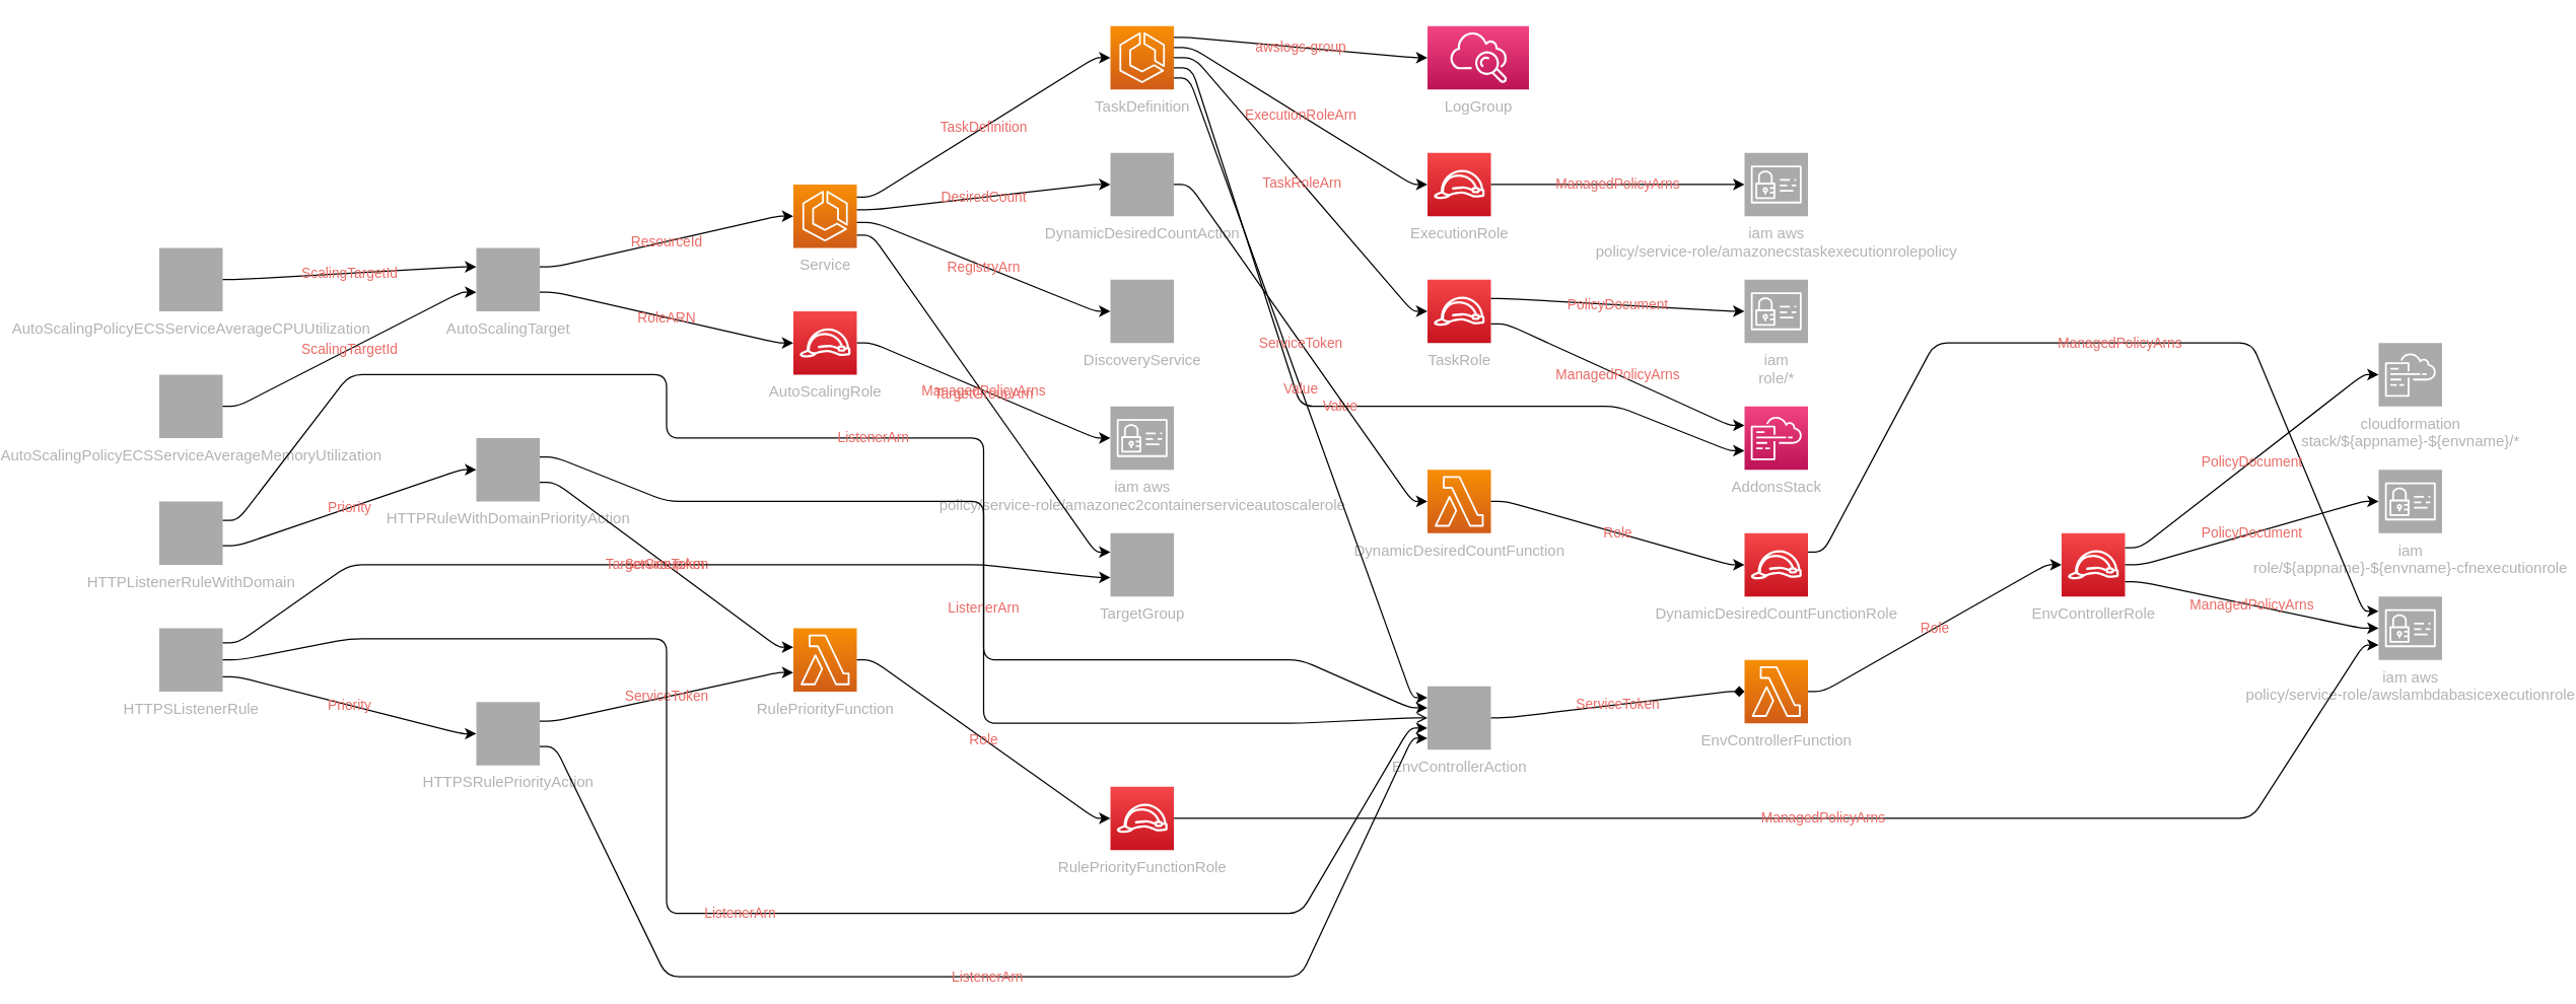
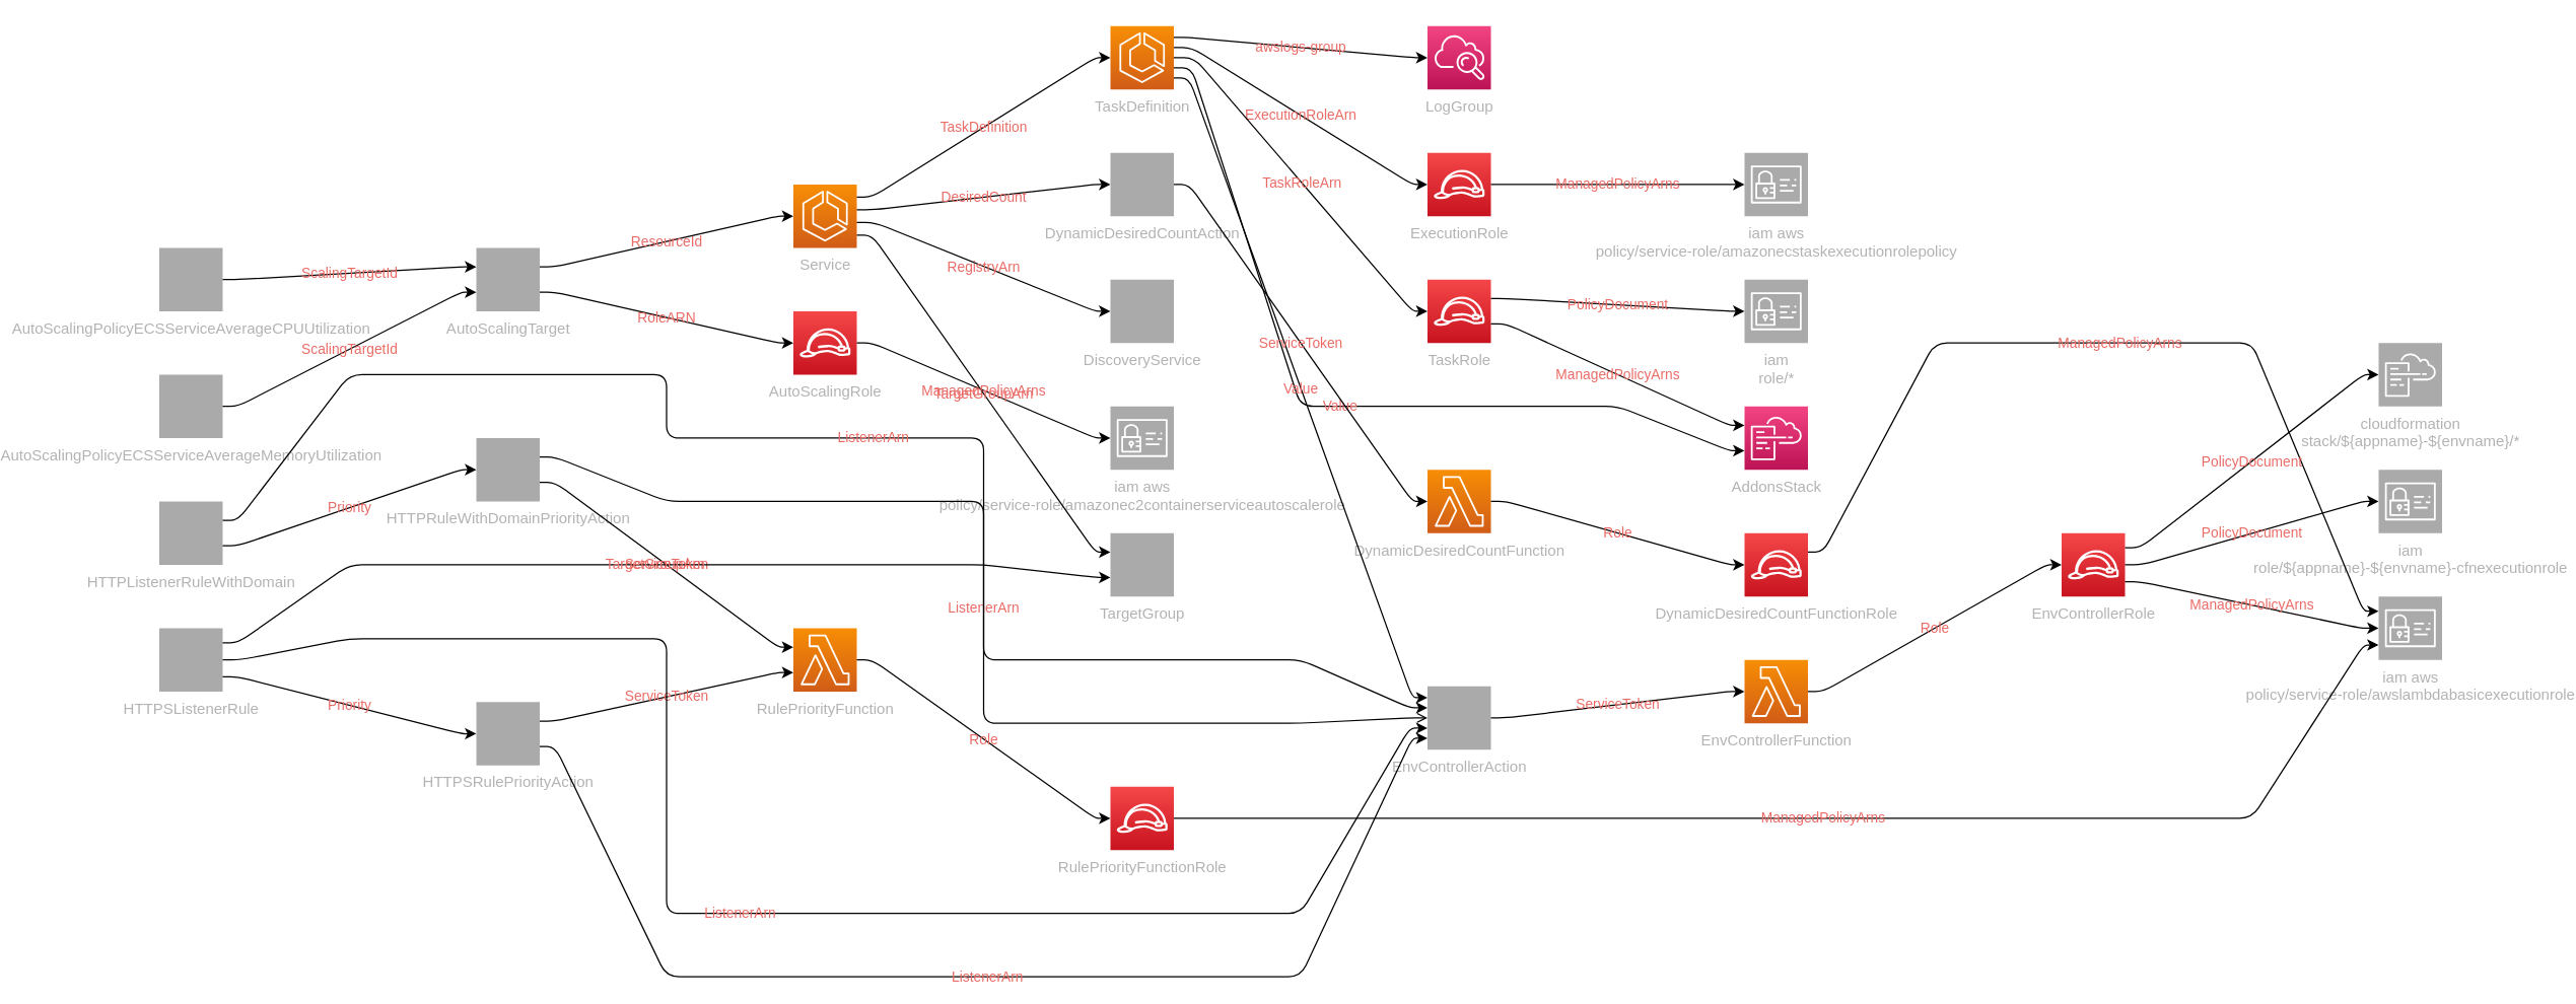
- <mxCell id="2" value="LogGroup" style="outlineConnect=0;fontColor=#B3B3B3;gradientColor=#F34482;gradientDirection=north;fillColor=#BC1356;strokeColor=#ffffff;dashed=0;verticalLabelPosition=bottom;verticalAlign=top;align=center;html=1;fontSize=12;fontStyle=0;aspect=fixed;shape=mxgraph.aws4.resourceIcon;resIcon=mxgraph.aws4.cloudwatch;" vertex="1" parent="1"><mxGeometry x="1020" y="20" width="80" height="50" as="geometry" /></mxCell>
+ <mxCell id="2" value="LogGroup" style="outlineConnect=0;fontColor=#B3B3B3;gradientColor=#F34482;gradientDirection=north;fillColor=#BC1356;strokeColor=#ffffff;dashed=0;verticalLabelPosition=bottom;verticalAlign=top;align=center;html=1;fontSize=12;fontStyle=0;aspect=fixed;shape=mxgraph.aws4.resourceIcon;resIcon=mxgraph.aws4.cloudwatch;" vertex="1" parent="1"><mxGeometry x="1020" width="50" height="50" as="geometry" y="20" /></mxCell>
- <mxCell id="48" value="ServiceToken" style="edgeStyle=orthogonalEdgeStyle;rounded=1;orthogonalLoop=1;jettySize=auto;html=1;labelBackgroundColor=none;fontColor=#EA6B66;noEdgeStyle=1;orthogonal=1;endArrow=diamond;" edge="1" parent="1" source="14" target="15"><mxGeometry relative="1" as="geometry"><Array as="points"><mxPoint x="1082" y="565.833" /><mxPoint x="1258" y="545" /></Array></mxGeometry></mxCell>
+ <mxCell id="48" value="ServiceToken" style="edgeStyle=orthogonalEdgeStyle;rounded=1;orthogonalLoop=1;jettySize=auto;html=1;labelBackgroundColor=none;fontColor=#EA6B66;noEdgeStyle=1;orthogonal=1;" edge="1" parent="1" source="14" target="15"><mxGeometry relative="1" as="geometry"><Array as="points"><mxPoint x="1082" y="565.833" /><mxPoint x="1258" y="545" /></Array></mxGeometry></mxCell>
